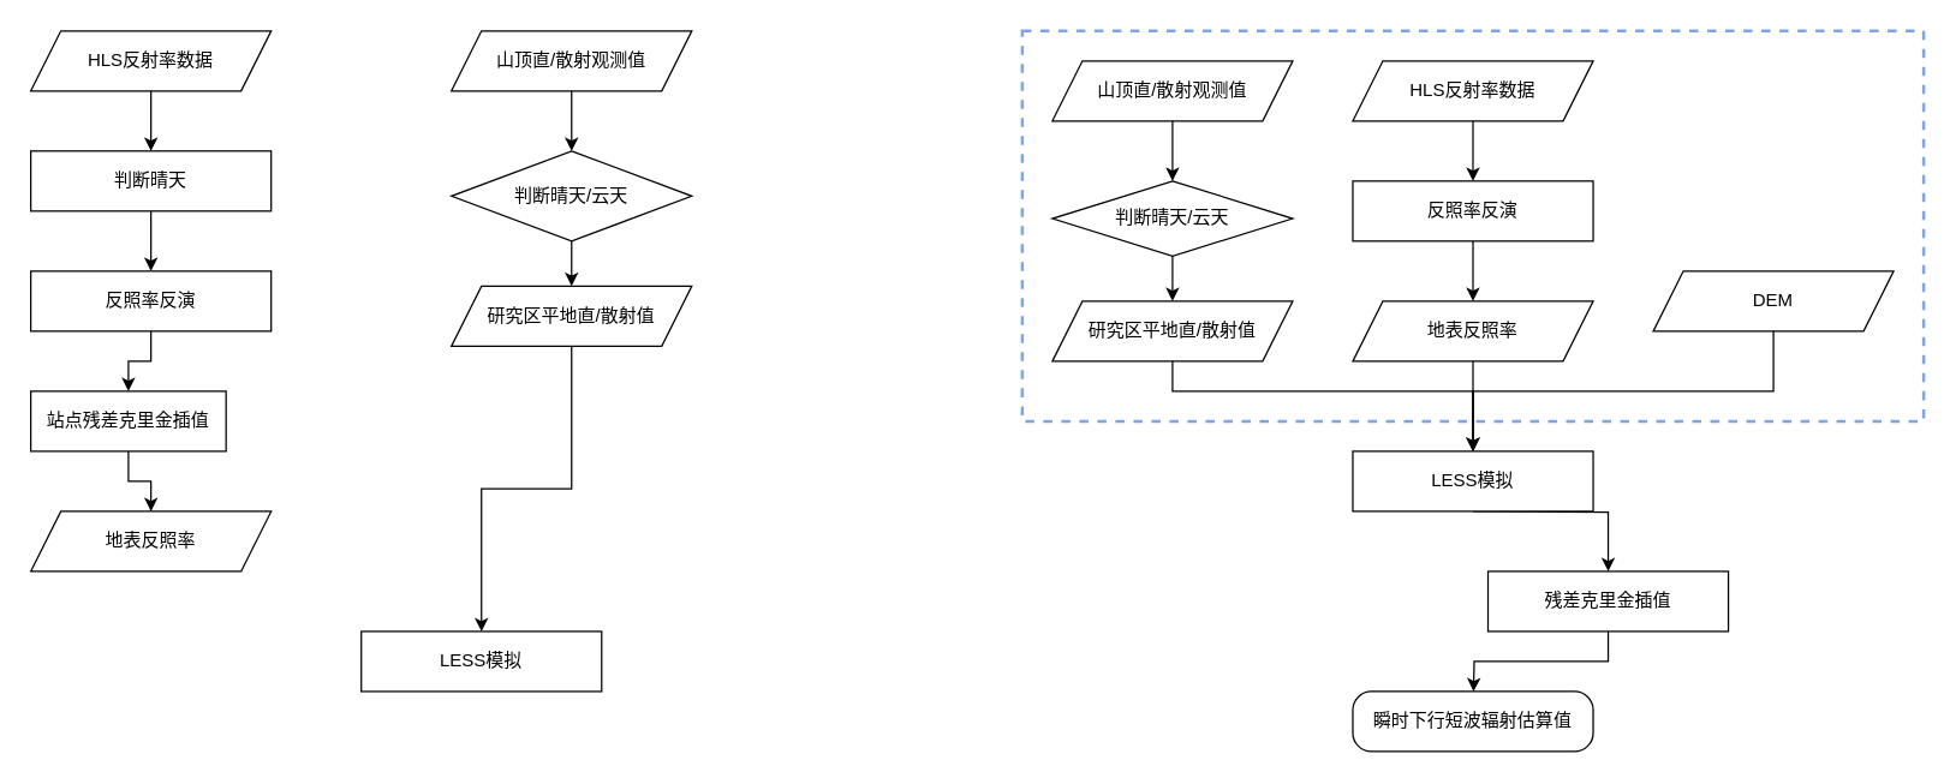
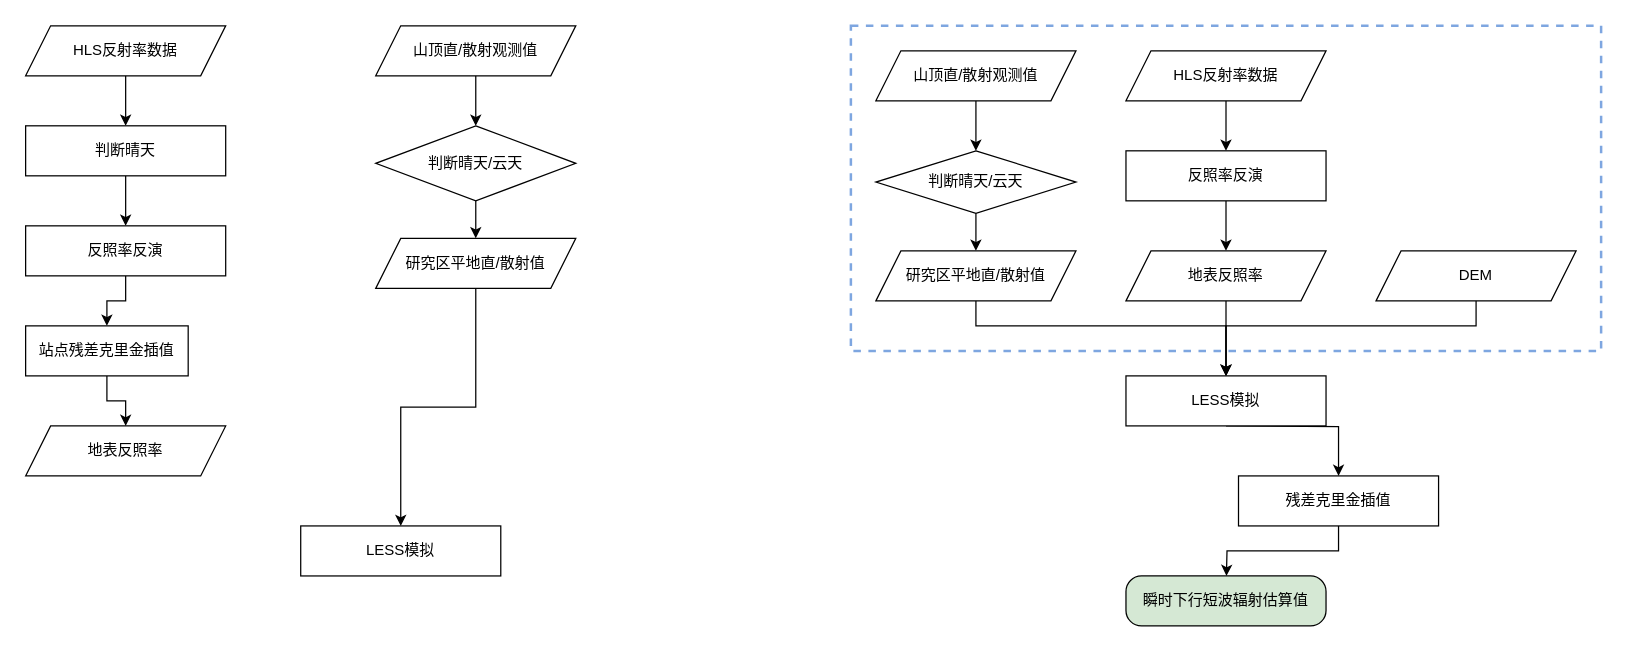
- <mxCell id="31" value="DEM" style="shape=parallelogram;perimeter=parallelogramPerimeter;whiteSpace=wrap;html=1;fixedSize=1;" vertex="1" parent="1"><mxGeometry x="1100" y="180" width="160" height="40" as="geometry" /></mxCell>
+ <mxCell id="31" value="DEM" style="shape=parallelogram;perimeter=parallelogramPerimeter;whiteSpace=wrap;html=1;fixedSize=1;" vertex="1" parent="1"><mxGeometry x="1100" y="200" width="160" height="40" as="geometry" /></mxCell>
- <mxCell id="36" value="瞬时下行短波辐射估算值" style="rounded=1;whiteSpace=wrap;html=1;arcSize=31;" vertex="1" parent="1"><mxGeometry x="900" y="460" width="160" height="40" as="geometry" /></mxCell>
+ <mxCell id="36" value="瞬时下行短波辐射估算值" style="rounded=1;whiteSpace=wrap;html=1;arcSize=31;fillColor=#d5e8d4;" vertex="1" parent="1"><mxGeometry x="900" y="460" width="160" height="40" as="geometry" /></mxCell>
